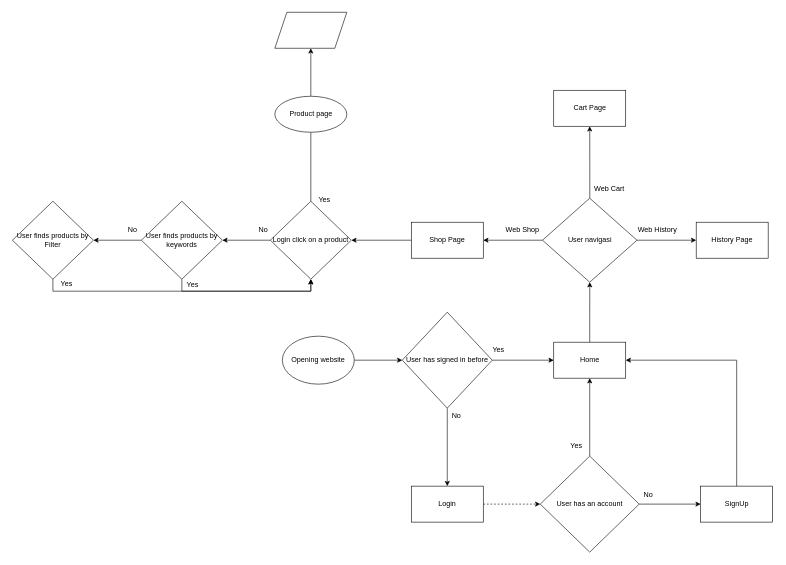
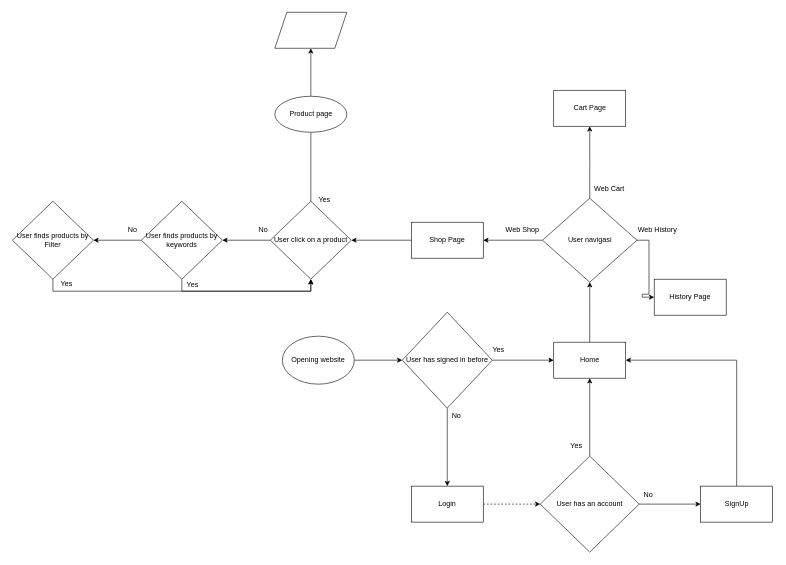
- <mxCell id="33" value="Login click on a product" style="rhombus;whiteSpace=wrap;html=1;" vertex="1" parent="1"><mxGeometry x="450" y="335" width="135" height="130" as="geometry" /></mxCell>
+ <mxCell id="33" value="User click on a product" style="rhombus;whiteSpace=wrap;html=1;" vertex="1" parent="1"><mxGeometry x="450" y="335" width="135" height="130" as="geometry" /></mxCell>
- <mxCell id="29" value="History Page" style="whiteSpace=wrap;html=1;" vertex="1" parent="1"><mxGeometry x="1160" y="370" width="120" height="60" as="geometry" /></mxCell>
+ <mxCell id="29" value="History Page" style="whiteSpace=wrap;html=1;" vertex="1" parent="1"><mxGeometry x="1090" y="465" width="120" height="60" as="geometry" /></mxCell>
